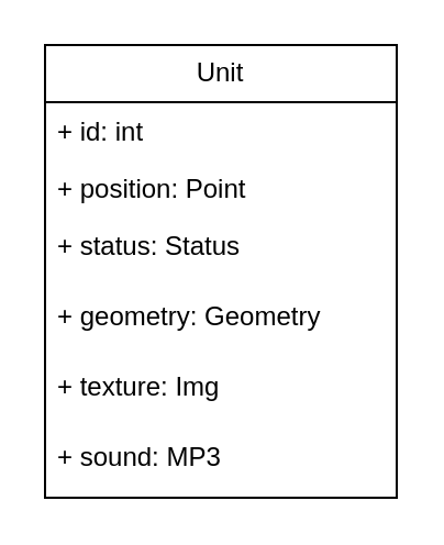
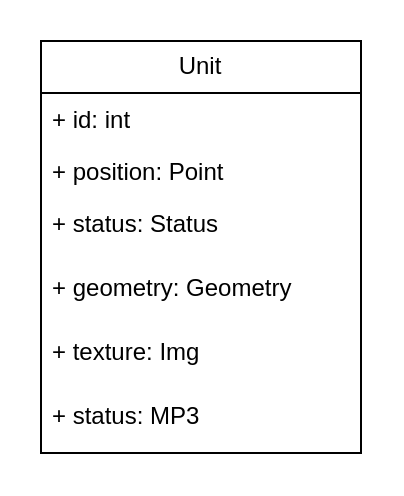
- <mxCell id="8" value="+ sound: MP3" style="text;strokeColor=none;fillColor=none;align=left;verticalAlign=top;spacingLeft=4;spacingRight=4;overflow=hidden;rotatable=0;points=[[0,0.5],[1,0.5]];portConstraint=eastwest;whiteSpace=wrap;html=1;" vertex="1" parent="2"><mxGeometry y="174" width="160" height="32" as="geometry" /></mxCell>
+ <mxCell id="8" value="+ status: MP3" style="text;strokeColor=none;fillColor=none;align=left;verticalAlign=top;spacingLeft=4;spacingRight=4;overflow=hidden;rotatable=0;points=[[0,0.5],[1,0.5]];portConstraint=eastwest;whiteSpace=wrap;html=1;" vertex="1" parent="2"><mxGeometry y="174" width="160" height="32" as="geometry" /></mxCell>
